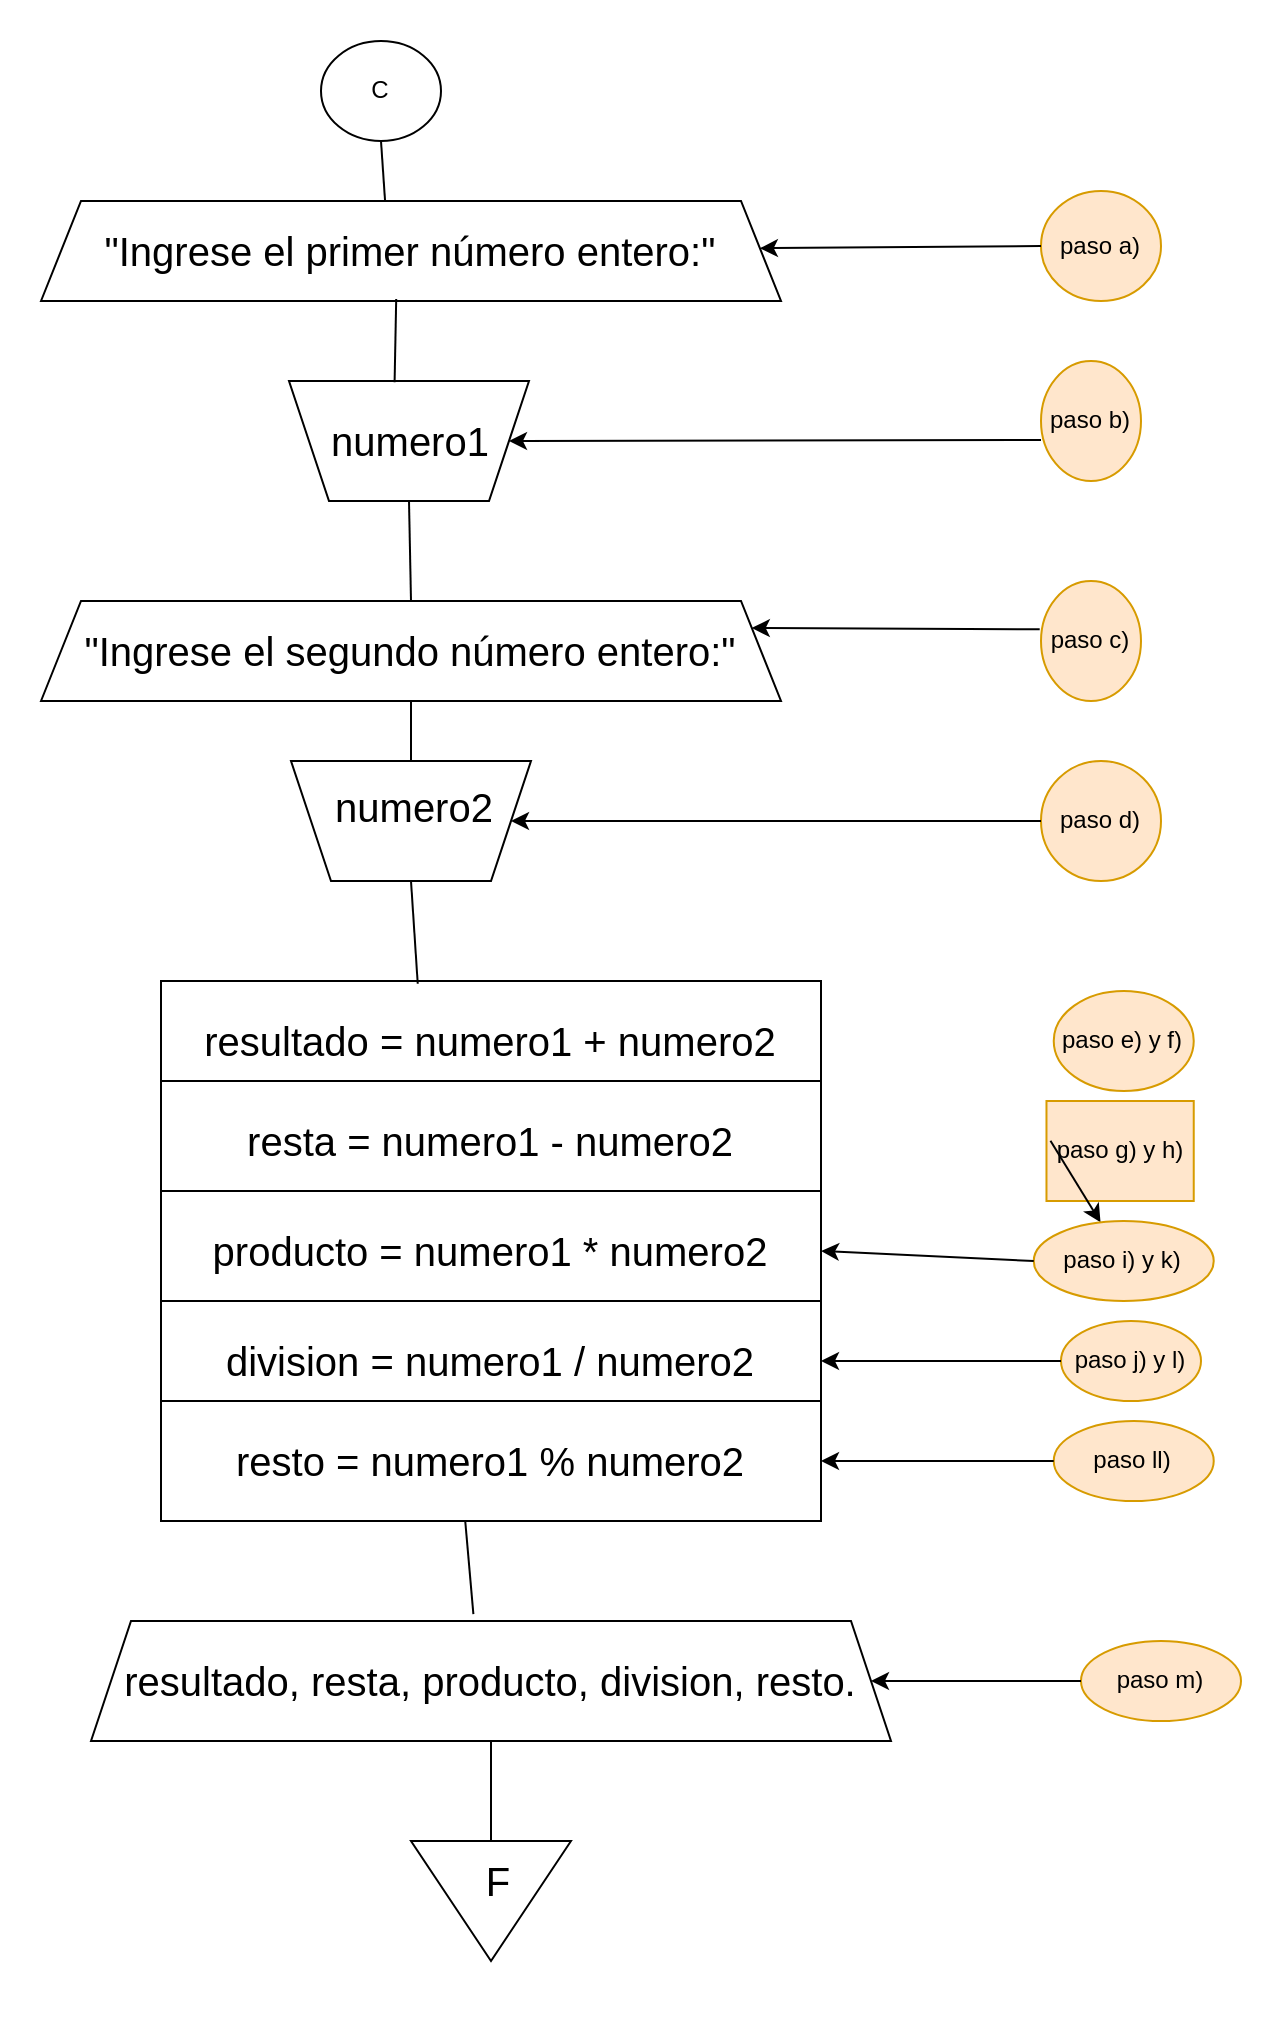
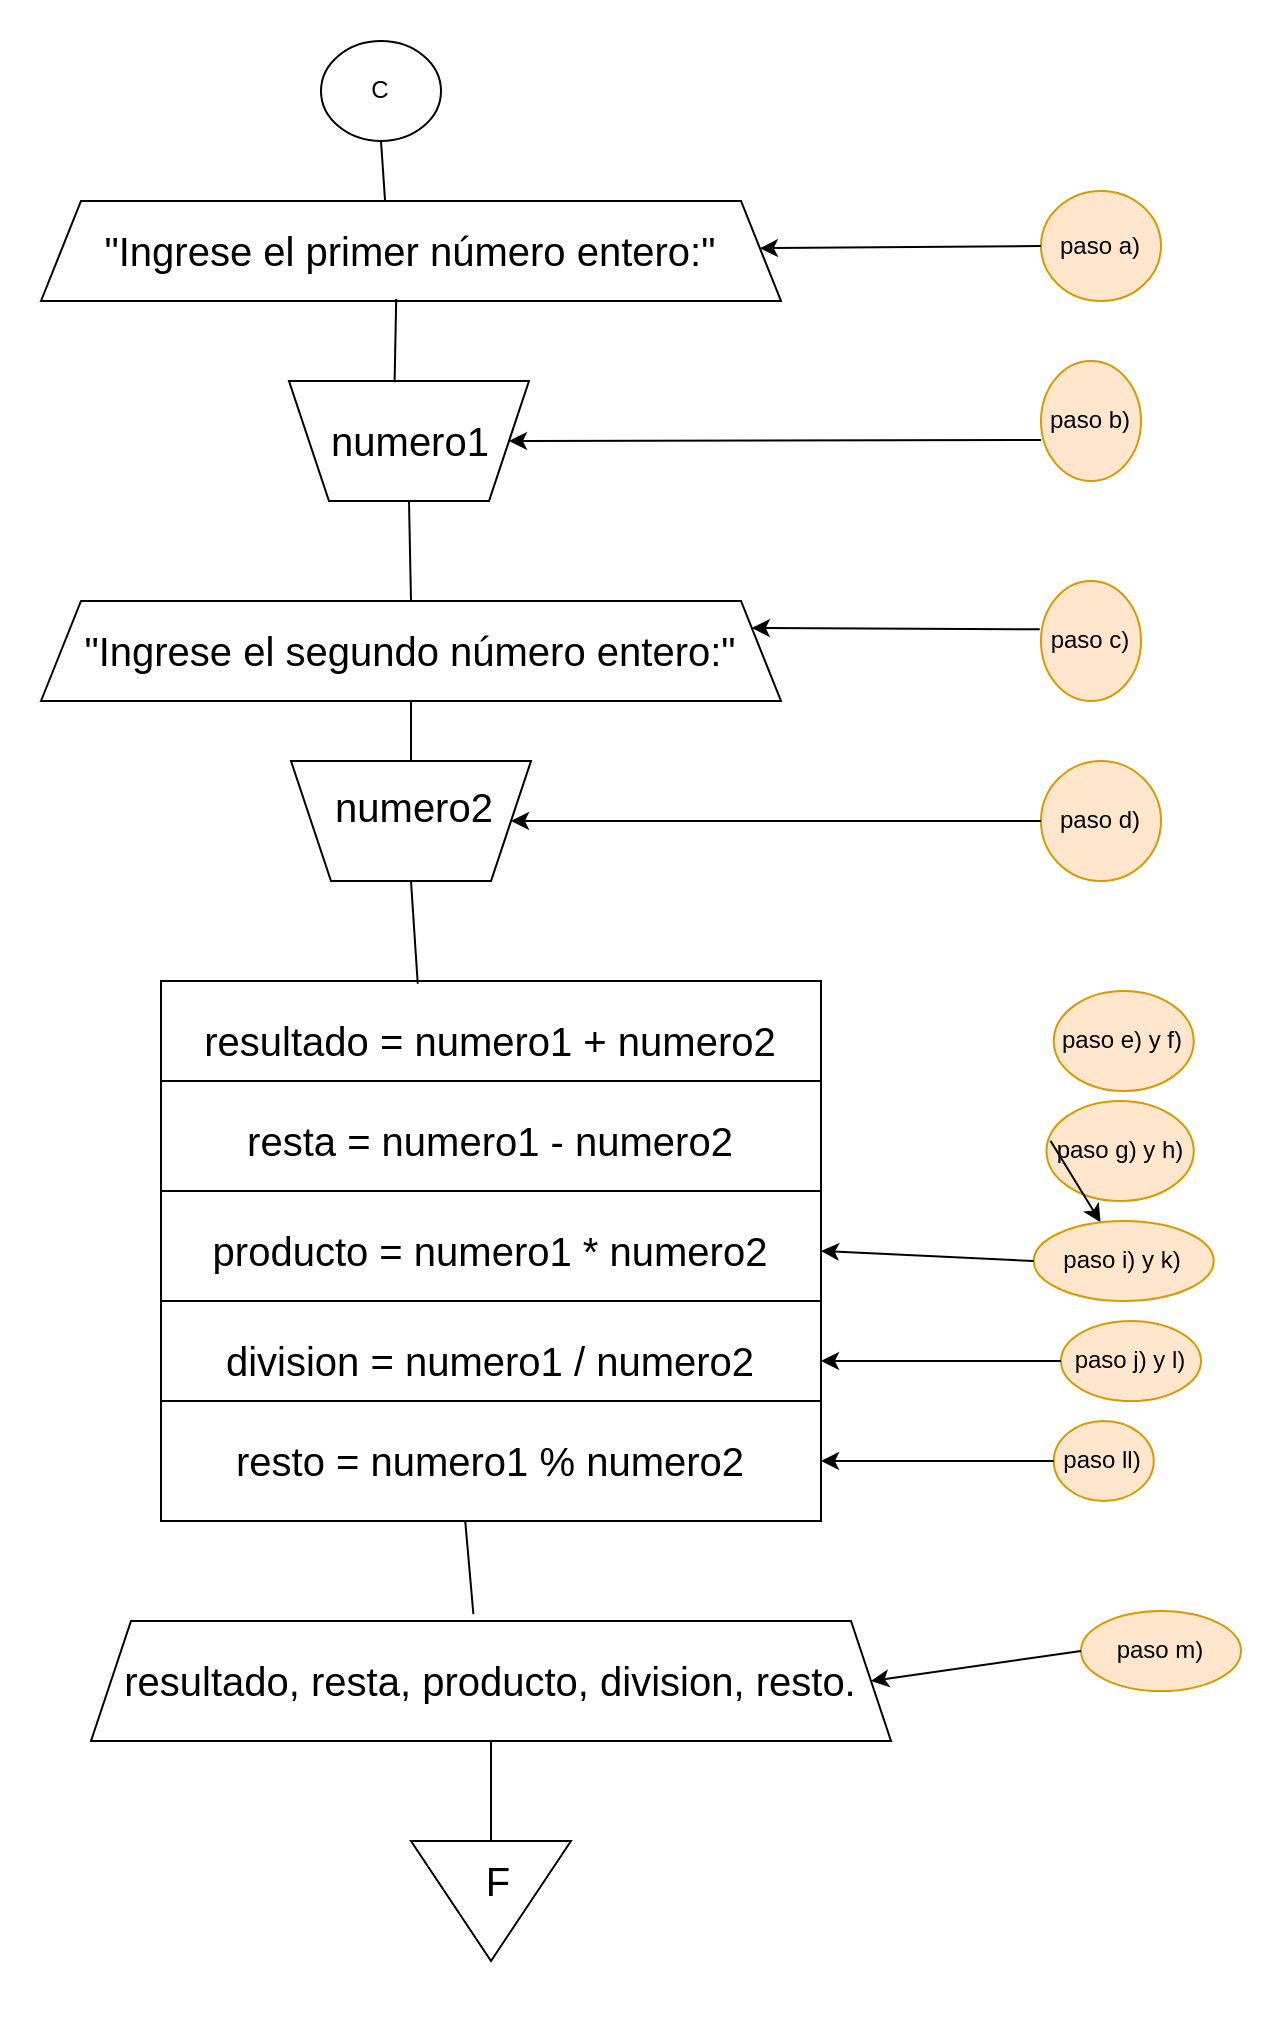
- <mxCell id="25" value="paso g) y h)" style="whiteSpace=wrap;html=1;fillColor=#ffe6cc;strokeColor=#d79b00;rounded=0;" vertex="1" parent="1"><mxGeometry x="522.74" y="550" width="73.63" height="50" as="geometry" /></mxCell>
+ <mxCell id="25" value="paso g) y h)" style="ellipse;whiteSpace=wrap;html=1;fillColor=#ffe6cc;strokeColor=#d79b00;" vertex="1" parent="1"><mxGeometry x="522.74" y="550" width="73.63" height="50" as="geometry" /></mxCell>
- <mxCell id="34" value="paso ll)" style="ellipse;whiteSpace=wrap;html=1;fillColor=#ffe6cc;strokeColor=#d79b00;" vertex="1" parent="1"><mxGeometry x="526.37" y="710" width="80" height="40" as="geometry" /></mxCell>
+ <mxCell id="34" value="paso ll)" style="ellipse;whiteSpace=wrap;html=1;fillColor=#ffe6cc;strokeColor=#d79b00;" vertex="1" parent="1"><mxGeometry x="526.37" y="710" width="50" height="40" as="geometry" /></mxCell>
- <mxCell id="41" value="paso m)" style="ellipse;whiteSpace=wrap;html=1;fillColor=#ffe6cc;strokeColor=#d79b00;" vertex="1" parent="1"><mxGeometry x="540" y="820" width="80" height="40" as="geometry" /></mxCell>
+ <mxCell id="41" value="paso m)" style="ellipse;whiteSpace=wrap;html=1;fillColor=#ffe6cc;strokeColor=#d79b00;" vertex="1" parent="1"><mxGeometry x="540" y="805" width="80" height="40" as="geometry" /></mxCell>
